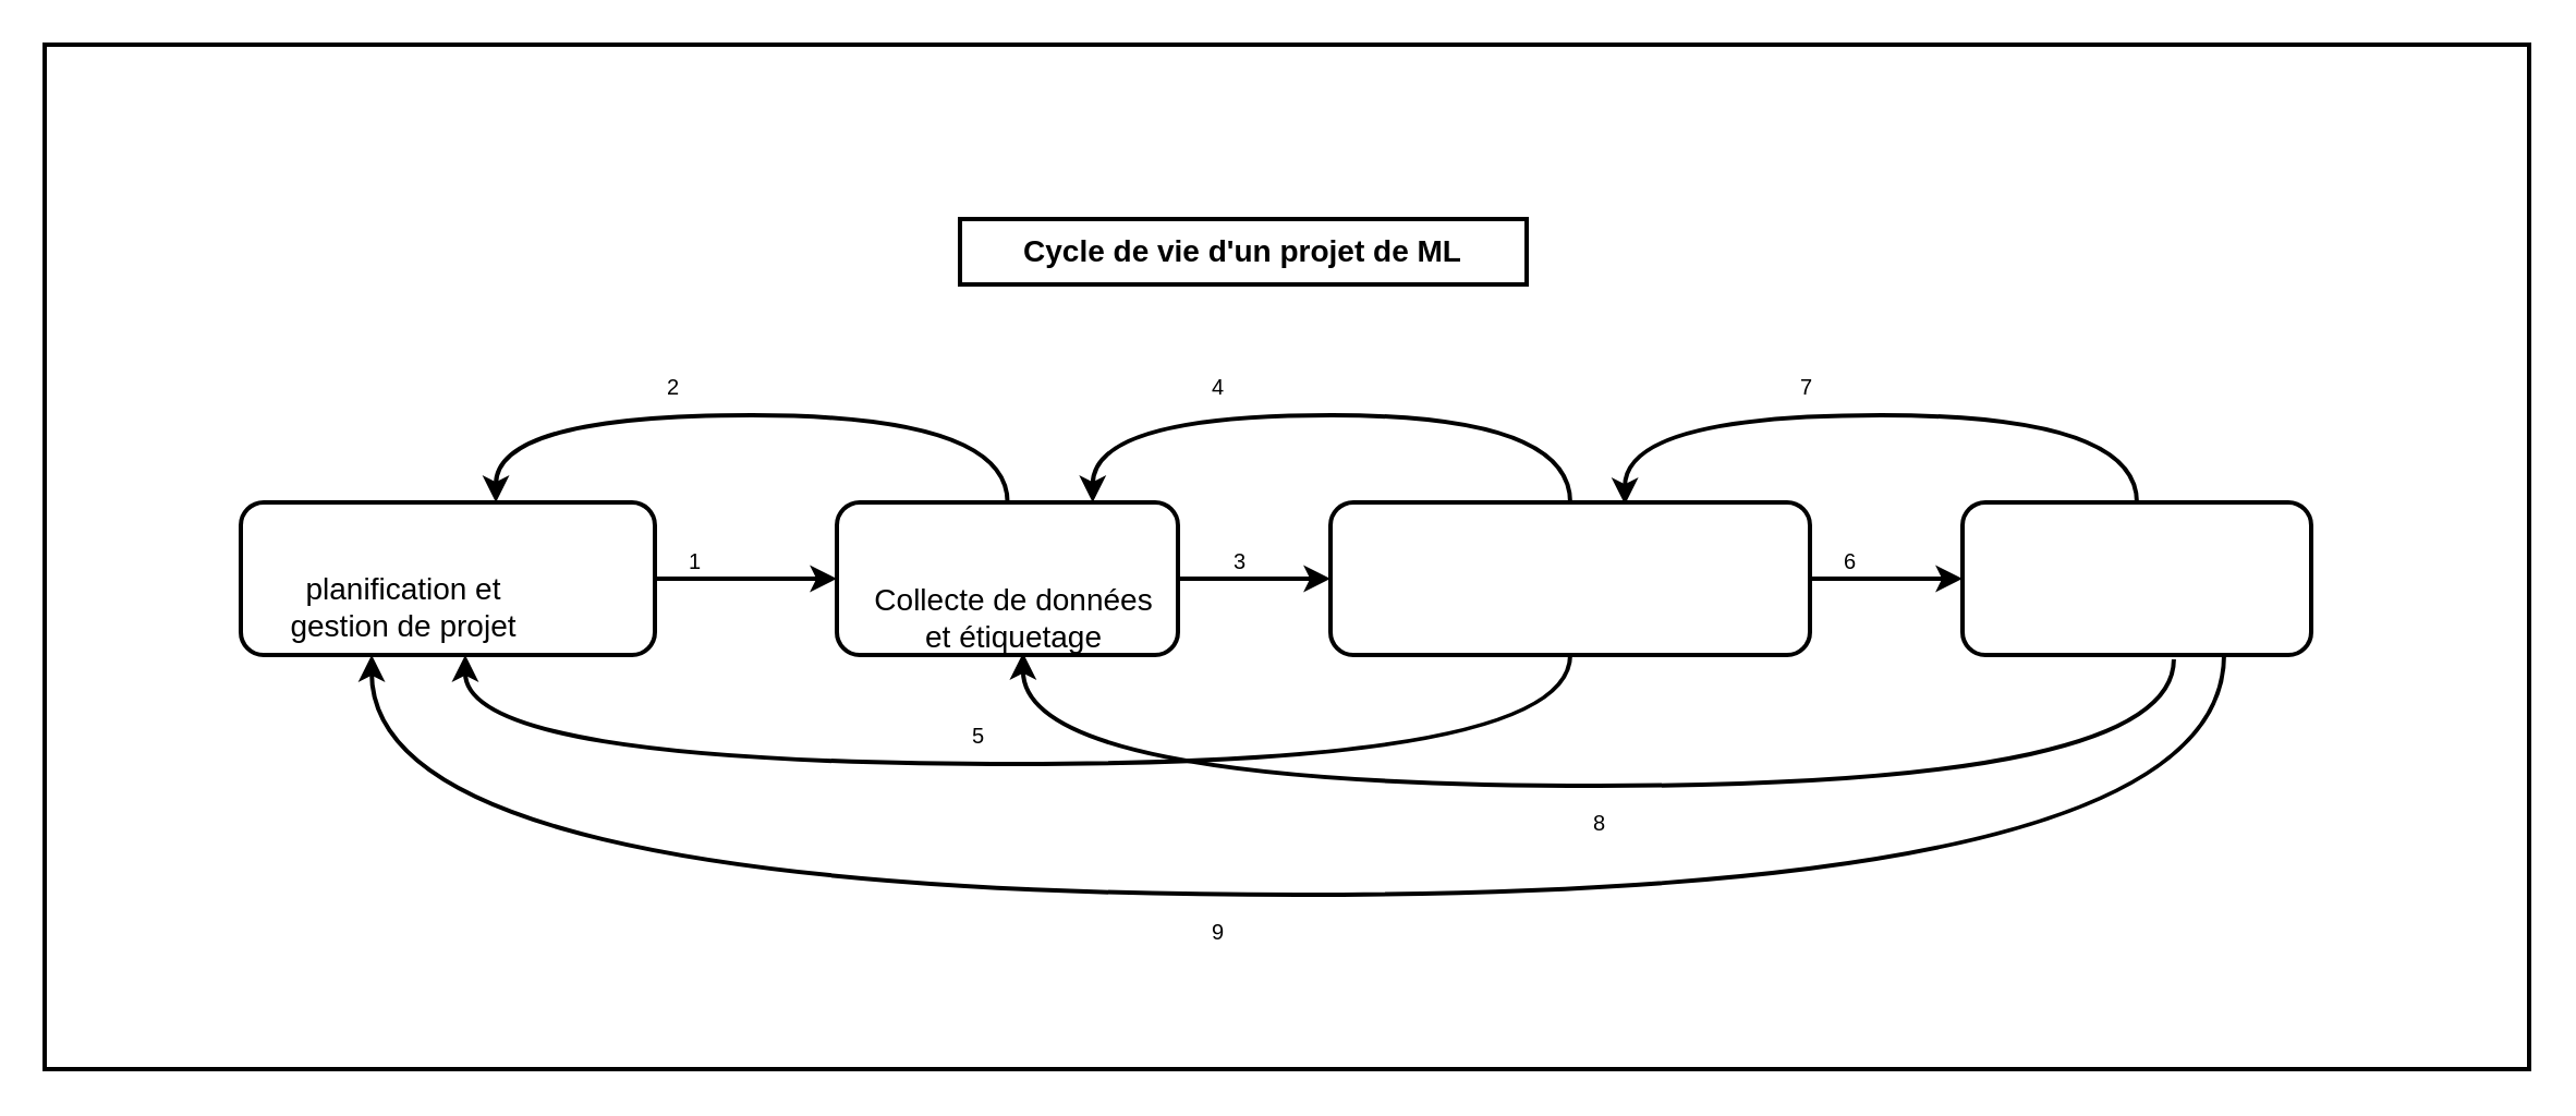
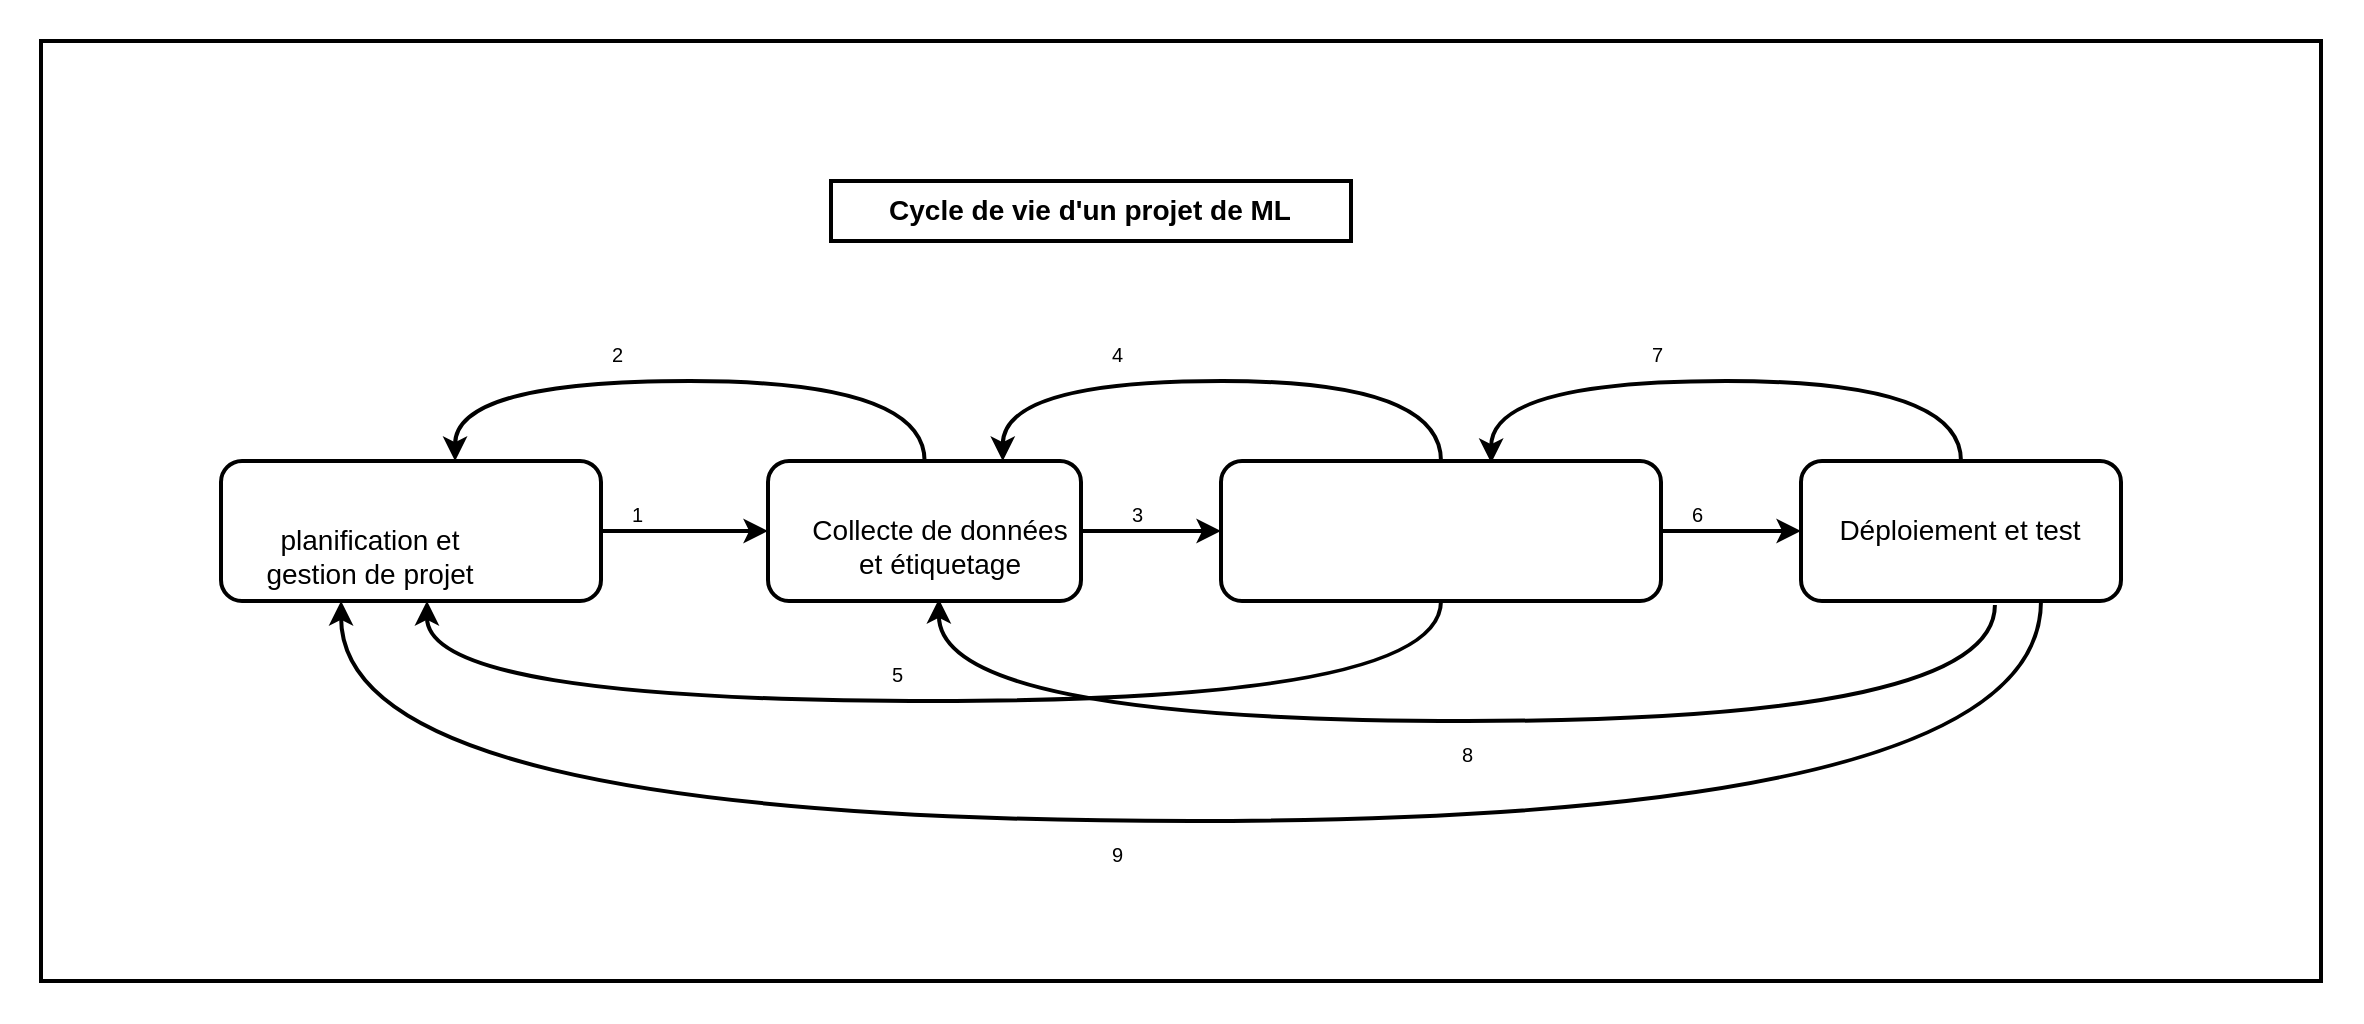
- <mxCell id="15" value="&lt;b&gt;&lt;font style=&quot;font-size: 14px&quot;&gt;Cycle de vie d'un projet de ML&lt;/font&gt;&lt;/b&gt;" style="text;whiteSpace=wrap;html=1;strokeColor=default;align=center;strokeWidth=2;" vertex="1" parent="1"><mxGeometry x="440" y="100" width="260" height="30" as="geometry" /></mxCell>
+ <mxCell id="15" value="&lt;b&gt;&lt;font style=&quot;font-size: 14px&quot;&gt;Cycle de vie d'un projet de ML&lt;/font&gt;&lt;/b&gt;" style="text;whiteSpace=wrap;html=1;strokeColor=default;align=center;strokeWidth=2;" vertex="1" parent="1"><mxGeometry x="415" y="90" width="260" height="30" as="geometry" /></mxCell>
+ <mxCell id="18" value="Déploiement et test" style="text;whiteSpace=wrap;html=1;fontSize=14;align=center;strokeWidth=2;" vertex="1" parent="1"><mxGeometry x="905" y="250" width="150" height="30" as="geometry" /></mxCell>
- <mxCell id="17" value="Collecte de données et étiquetage" style="text;whiteSpace=wrap;html=1;fontSize=14;align=center;strokeWidth=2;" vertex="1" parent="1"><mxGeometry x="395" y="260" width="140" height="30" as="geometry" /></mxCell>
+ <mxCell id="17" value="Collecte de données et étiquetage" style="text;whiteSpace=wrap;html=1;fontSize=14;align=center;strokeWidth=2;" vertex="1" parent="1"><mxGeometry x="400" y="250" width="140" height="30" as="geometry" /></mxCell>
